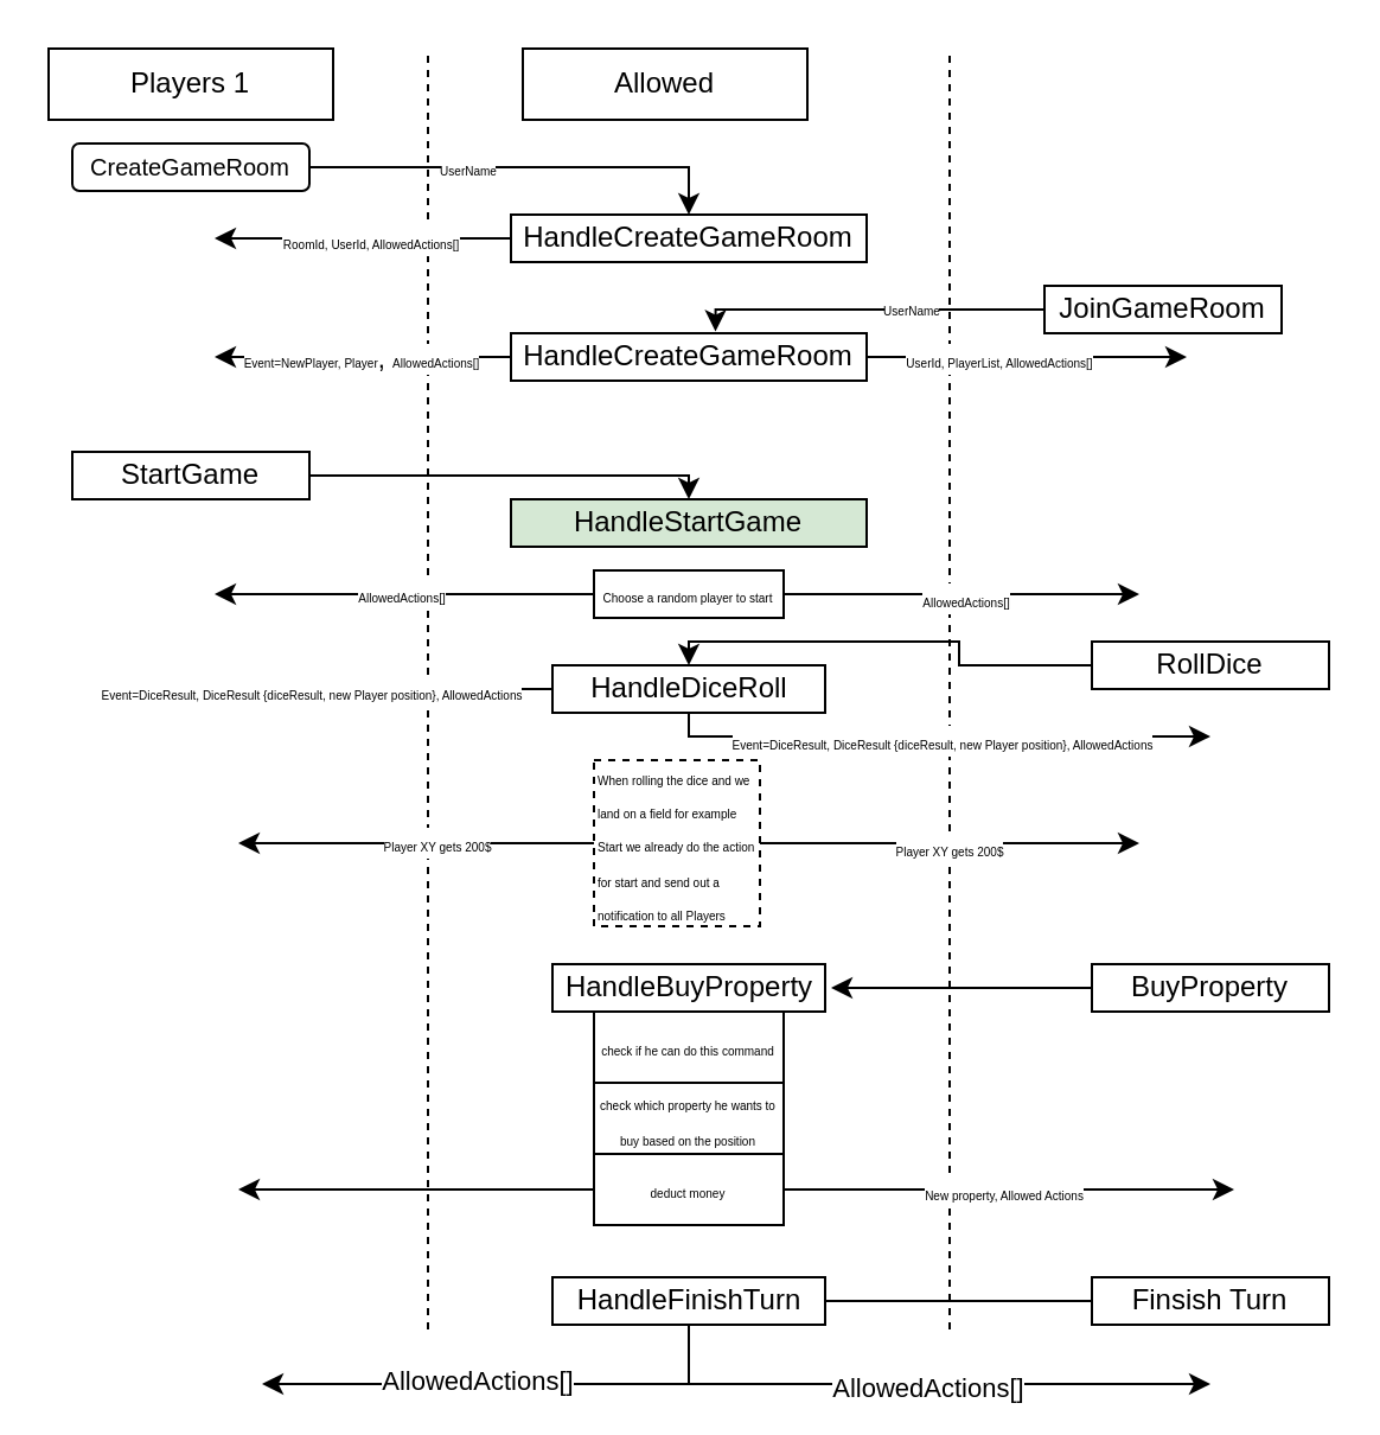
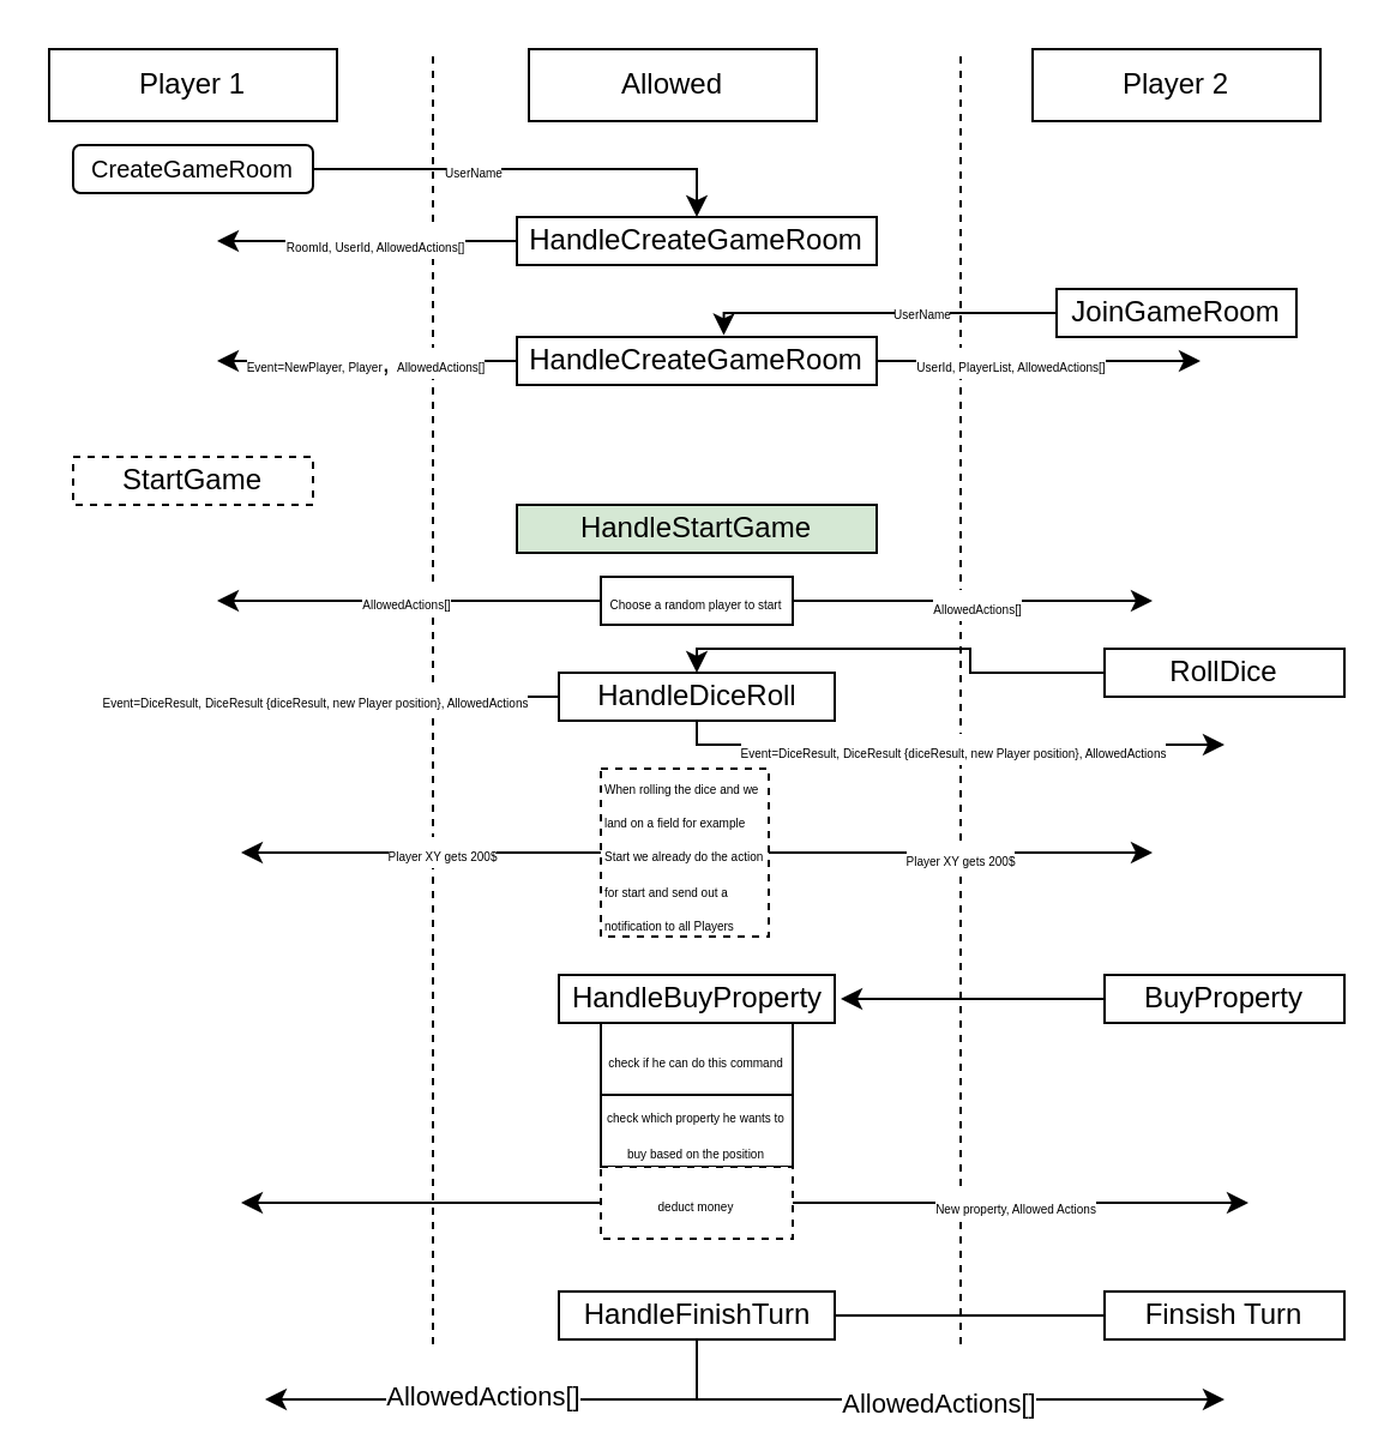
- <mxCell id="2" value="Players 1" style="rounded=0;whiteSpace=wrap;html=1;" vertex="1" parent="1"><mxGeometry x="20" y="20" width="120" height="30" as="geometry" /></mxCell>
+ <mxCell id="2" value="Player 1" style="rounded=0;whiteSpace=wrap;html=1;" vertex="1" parent="1"><mxGeometry x="20" y="20" width="120" height="30" as="geometry" /></mxCell>
+ <mxCell id="8" value="Player 2" style="rounded=0;whiteSpace=wrap;html=1;" vertex="1" parent="1"><mxGeometry x="430" y="20" width="120" height="30" as="geometry" /></mxCell>
- <mxCell id="22" value="StartGame" style="rounded=0;whiteSpace=wrap;html=1;" vertex="1" parent="1"><mxGeometry x="30" y="190" width="100" height="20" as="geometry" /></mxCell>
+ <mxCell id="22" value="StartGame" style="rounded=0;whiteSpace=wrap;html=1;dashed=1;" vertex="1" parent="1"><mxGeometry x="30" y="190" width="100" height="20" as="geometry" /></mxCell>
- <mxCell id="21" style="edgeStyle=orthogonalEdgeStyle;rounded=0;orthogonalLoop=1;jettySize=auto;html=1;entryX=0.5;entryY=0;entryDx=0;entryDy=0;" edge="1" parent="1" source="22" target="23"><mxGeometry relative="1" as="geometry"><mxPoint x="270" y="200" as="targetPoint" /><Array as="points"><mxPoint x="290" y="200" /></Array></mxGeometry></mxCell>
- <mxCell id="44" value="&lt;font style=&quot;font-size: 5px;&quot;&gt;deduct money&lt;/font&gt;" style="rounded=0;whiteSpace=wrap;html=1;" vertex="1" parent="1"><mxGeometry x="250" y="486" width="80" height="30" as="geometry" /></mxCell>
+ <mxCell id="44" value="&lt;font style=&quot;font-size: 5px;&quot;&gt;deduct money&lt;/font&gt;" style="rounded=0;whiteSpace=wrap;html=1;dashed=1;" vertex="1" parent="1"><mxGeometry x="250" y="486" width="80" height="30" as="geometry" /></mxCell>
